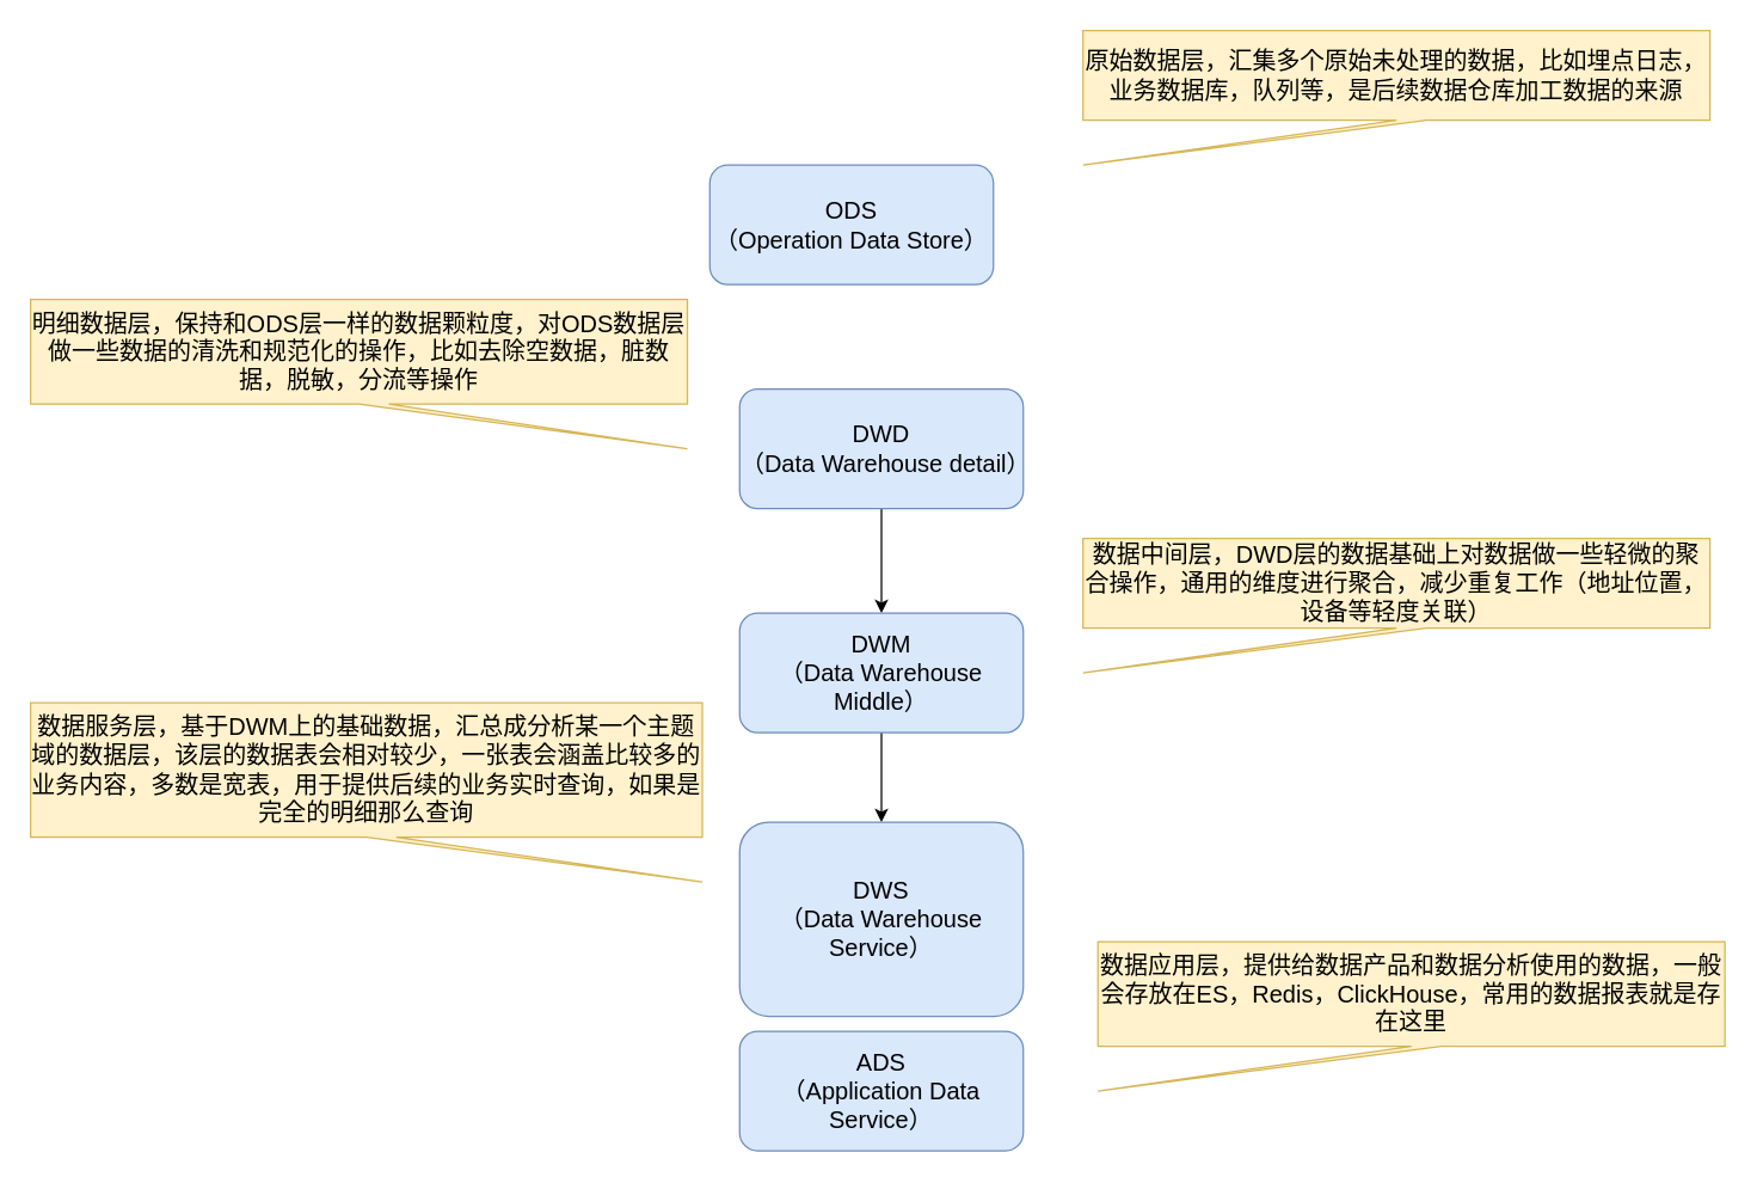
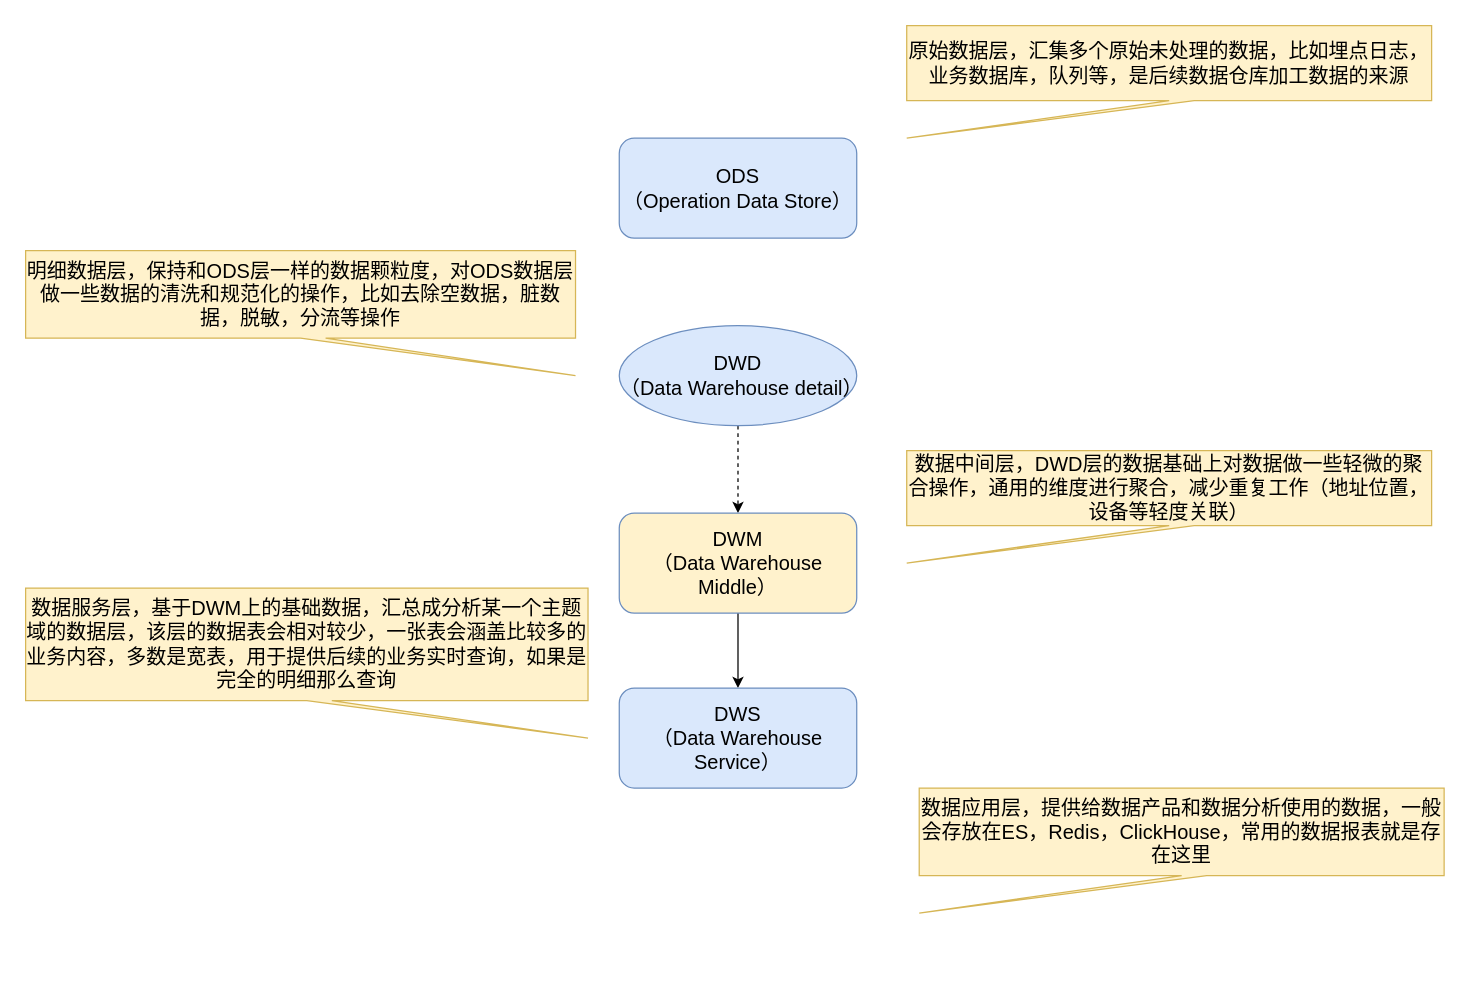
- <mxCell id="2" value="&lt;font style=&quot;vertical-align: inherit;&quot; class=&quot;notranslate fyzs-translate-target fyzs-translate-target-wrapper&quot;&gt;&lt;font style=&quot;vertical-align: inherit;&quot; class=&quot;notranslate fyzs-translate-target fyzs-translate-target-box&quot;&gt;&lt;font style=&quot;vertical-align: inherit;&quot; title=&quot;O&quot; class=&quot;notranslate fyzs-translate-target fyzs-translate-target-text&quot;&gt;ODS&lt;/font&gt;&lt;/font&gt;&lt;/font&gt;&lt;div&gt;&lt;font style=&quot;vertical-align: inherit;&quot; class=&quot;notranslate fyzs-translate-target fyzs-translate-target-wrapper&quot;&gt;&lt;font style=&quot;vertical-align: inherit;&quot; class=&quot;notranslate fyzs-translate-target fyzs-translate-target-box&quot;&gt;&lt;font style=&quot;vertical-align: inherit;&quot; title=&quot;O&quot; class=&quot;notranslate fyzs-translate-target fyzs-translate-target-text&quot;&gt;（Operation Data Store）&lt;/font&gt;&lt;/font&gt;&lt;/font&gt;&lt;/div&gt;" style="rounded=1;whiteSpace=wrap;html=1;fillColor=#dae8fc;strokeColor=#6c8ebf;fontSize=16;" vertex="1" parent="1"><mxGeometry x="475" y="110" width="190" height="80" as="geometry" /></mxCell>
+ <mxCell id="2" value="&lt;font style=&quot;vertical-align: inherit;&quot; class=&quot;notranslate fyzs-translate-target fyzs-translate-target-wrapper&quot;&gt;&lt;font style=&quot;vertical-align: inherit;&quot; class=&quot;notranslate fyzs-translate-target fyzs-translate-target-box&quot;&gt;&lt;font style=&quot;vertical-align: inherit;&quot; title=&quot;O&quot; class=&quot;notranslate fyzs-translate-target fyzs-translate-target-text&quot;&gt;ODS&lt;/font&gt;&lt;/font&gt;&lt;/font&gt;&lt;div&gt;&lt;font style=&quot;vertical-align: inherit;&quot; class=&quot;notranslate fyzs-translate-target fyzs-translate-target-wrapper&quot;&gt;&lt;font style=&quot;vertical-align: inherit;&quot; class=&quot;notranslate fyzs-translate-target fyzs-translate-target-box&quot;&gt;&lt;font style=&quot;vertical-align: inherit;&quot; title=&quot;O&quot; class=&quot;notranslate fyzs-translate-target fyzs-translate-target-text&quot;&gt;（Operation Data Store）&lt;/font&gt;&lt;/font&gt;&lt;/font&gt;&lt;/div&gt;" style="rounded=1;whiteSpace=wrap;html=1;fillColor=#dae8fc;strokeColor=#6c8ebf;fontSize=16;" vertex="1" parent="1"><mxGeometry x="495" y="110" width="190" height="80" as="geometry" /></mxCell>
- <mxCell id="4" value="&lt;font style=&quot;vertical-align: inherit;&quot; class=&quot;notranslate fyzs-translate-target fyzs-translate-target-wrapper&quot;&gt;&lt;font style=&quot;vertical-align: inherit;&quot; class=&quot;notranslate fyzs-translate-target fyzs-translate-target-box&quot;&gt;&lt;font style=&quot;vertical-align: inherit;&quot; title=&quot;D&quot; class=&quot;notranslate fyzs-translate-target fyzs-translate-target-text&quot;&gt;DWD&lt;/font&gt;&lt;/font&gt;&lt;/font&gt;&lt;div&gt;&lt;font style=&quot;vertical-align: inherit;&quot; class=&quot;notranslate fyzs-translate-target fyzs-translate-target-wrapper&quot;&gt;&lt;font style=&quot;vertical-align: inherit;&quot; class=&quot;notranslate fyzs-translate-target fyzs-translate-target-box&quot;&gt;&lt;font style=&quot;vertical-align: inherit;&quot; title=&quot;D&quot; class=&quot;notranslate fyzs-translate-target fyzs-translate-target-text&quot;&gt;（Data Warehouse detail）&lt;/font&gt;&lt;/font&gt;&lt;/font&gt;&lt;/div&gt;" style="rounded=1;whiteSpace=wrap;html=1;fillColor=#dae8fc;strokeColor=#6c8ebf;fontSize=16;" vertex="1" parent="1"><mxGeometry x="495" y="260" width="190" height="80" as="geometry" /></mxCell>
+ <mxCell id="4" value="&lt;font style=&quot;vertical-align: inherit;&quot; class=&quot;notranslate fyzs-translate-target fyzs-translate-target-wrapper&quot;&gt;&lt;font style=&quot;vertical-align: inherit;&quot; class=&quot;notranslate fyzs-translate-target fyzs-translate-target-box&quot;&gt;&lt;font style=&quot;vertical-align: inherit;&quot; title=&quot;D&quot; class=&quot;notranslate fyzs-translate-target fyzs-translate-target-text&quot;&gt;DWD&lt;/font&gt;&lt;/font&gt;&lt;/font&gt;&lt;div&gt;&lt;font style=&quot;vertical-align: inherit;&quot; class=&quot;notranslate fyzs-translate-target fyzs-translate-target-wrapper&quot;&gt;&lt;font style=&quot;vertical-align: inherit;&quot; class=&quot;notranslate fyzs-translate-target fyzs-translate-target-box&quot;&gt;&lt;font style=&quot;vertical-align: inherit;&quot; title=&quot;D&quot; class=&quot;notranslate fyzs-translate-target fyzs-translate-target-text&quot;&gt;（Data Warehouse detail）&lt;/font&gt;&lt;/font&gt;&lt;/font&gt;&lt;/div&gt;" style="ellipse;whiteSpace=wrap;html=1;fillColor=#dae8fc;strokeColor=#6c8ebf;fontSize=16;" vertex="1" parent="1"><mxGeometry x="495" y="260" width="190" height="80" as="geometry" /></mxCell>
- <mxCell id="3" style="edgeStyle=orthogonalEdgeStyle;rounded=0;orthogonalLoop=1;jettySize=auto;html=1;entryX=0.5;entryY=0;entryDx=0;entryDy=0;fontSize=16;" edge="1" parent="1" source="4" target="6"><mxGeometry relative="1" as="geometry" /></mxCell>
+ <mxCell id="3" style="edgeStyle=orthogonalEdgeStyle;rounded=0;orthogonalLoop=1;jettySize=auto;html=1;entryX=0.5;entryY=0;entryDx=0;entryDy=0;fontSize=16;dashed=1;" edge="1" parent="1" source="4" target="6"><mxGeometry relative="1" as="geometry" /></mxCell>
- <mxCell id="6" value="&lt;font style=&quot;vertical-align: inherit;&quot; class=&quot;notranslate fyzs-translate-target fyzs-translate-target-wrapper&quot;&gt;&lt;font style=&quot;vertical-align: inherit;&quot; class=&quot;notranslate fyzs-translate-target fyzs-translate-target-box&quot;&gt;&lt;font style=&quot;vertical-align: inherit;&quot; title=&quot;D&quot; class=&quot;notranslate fyzs-translate-target fyzs-translate-target-text&quot;&gt;DWM&lt;/font&gt;&lt;/font&gt;&lt;/font&gt;&lt;div&gt;&lt;font style=&quot;vertical-align: inherit;&quot; class=&quot;notranslate fyzs-translate-target fyzs-translate-target-wrapper&quot;&gt;&lt;font style=&quot;vertical-align: inherit;&quot; class=&quot;notranslate fyzs-translate-target fyzs-translate-target-box&quot;&gt;&lt;font style=&quot;vertical-align: inherit;&quot; title=&quot;D&quot; class=&quot;notranslate fyzs-translate-target fyzs-translate-target-text&quot;&gt;（Data Warehouse Middle）&lt;/font&gt;&lt;/font&gt;&lt;/font&gt;&lt;/div&gt;" style="rounded=1;whiteSpace=wrap;html=1;fillColor=#dae8fc;strokeColor=#6c8ebf;fontSize=16;" vertex="1" parent="1"><mxGeometry x="495" y="410" width="190" height="80" as="geometry" /></mxCell>
+ <mxCell id="6" value="&lt;font style=&quot;vertical-align: inherit;&quot; class=&quot;notranslate fyzs-translate-target fyzs-translate-target-wrapper&quot;&gt;&lt;font style=&quot;vertical-align: inherit;&quot; class=&quot;notranslate fyzs-translate-target fyzs-translate-target-box&quot;&gt;&lt;font style=&quot;vertical-align: inherit;&quot; title=&quot;D&quot; class=&quot;notranslate fyzs-translate-target fyzs-translate-target-text&quot;&gt;DWM&lt;/font&gt;&lt;/font&gt;&lt;/font&gt;&lt;div&gt;&lt;font style=&quot;vertical-align: inherit;&quot; class=&quot;notranslate fyzs-translate-target fyzs-translate-target-wrapper&quot;&gt;&lt;font style=&quot;vertical-align: inherit;&quot; class=&quot;notranslate fyzs-translate-target fyzs-translate-target-box&quot;&gt;&lt;font style=&quot;vertical-align: inherit;&quot; title=&quot;D&quot; class=&quot;notranslate fyzs-translate-target fyzs-translate-target-text&quot;&gt;（Data Warehouse Middle）&lt;/font&gt;&lt;/font&gt;&lt;/font&gt;&lt;/div&gt;" style="rounded=1;whiteSpace=wrap;html=1;fillColor=#fff2cc;strokeColor=#6c8ebf;fontSize=16;" vertex="1" parent="1"><mxGeometry x="495" y="410" width="190" height="80" as="geometry" /></mxCell>
- <mxCell id="7" value="&lt;font style=&quot;vertical-align: inherit;&quot; class=&quot;notranslate fyzs-translate-target fyzs-translate-target-wrapper&quot;&gt;&lt;font style=&quot;vertical-align: inherit;&quot; class=&quot;notranslate fyzs-translate-target fyzs-translate-target-box&quot;&gt;&lt;font style=&quot;vertical-align: inherit;&quot; title=&quot;D&quot; class=&quot;notranslate fyzs-translate-target fyzs-translate-target-text&quot;&gt;DWS&lt;/font&gt;&lt;/font&gt;&lt;/font&gt;&lt;div&gt;&lt;font style=&quot;vertical-align: inherit;&quot; class=&quot;notranslate fyzs-translate-target fyzs-translate-target-wrapper&quot;&gt;&lt;font style=&quot;vertical-align: inherit;&quot; class=&quot;notranslate fyzs-translate-target fyzs-translate-target-box&quot;&gt;&lt;font style=&quot;vertical-align: inherit;&quot; title=&quot;D&quot; class=&quot;notranslate fyzs-translate-target fyzs-translate-target-text&quot;&gt;（Data Warehouse Service）&lt;/font&gt;&lt;/font&gt;&lt;/font&gt;&lt;/div&gt;" style="rounded=1;whiteSpace=wrap;html=1;fillColor=#dae8fc;strokeColor=#6c8ebf;fontSize=16;" vertex="1" parent="1"><mxGeometry x="495" y="550" width="190" height="130" as="geometry" /></mxCell>
+ <mxCell id="7" value="&lt;font style=&quot;vertical-align: inherit;&quot; class=&quot;notranslate fyzs-translate-target fyzs-translate-target-wrapper&quot;&gt;&lt;font style=&quot;vertical-align: inherit;&quot; class=&quot;notranslate fyzs-translate-target fyzs-translate-target-box&quot;&gt;&lt;font style=&quot;vertical-align: inherit;&quot; title=&quot;D&quot; class=&quot;notranslate fyzs-translate-target fyzs-translate-target-text&quot;&gt;DWS&lt;/font&gt;&lt;/font&gt;&lt;/font&gt;&lt;div&gt;&lt;font style=&quot;vertical-align: inherit;&quot; class=&quot;notranslate fyzs-translate-target fyzs-translate-target-wrapper&quot;&gt;&lt;font style=&quot;vertical-align: inherit;&quot; class=&quot;notranslate fyzs-translate-target fyzs-translate-target-box&quot;&gt;&lt;font style=&quot;vertical-align: inherit;&quot; title=&quot;D&quot; class=&quot;notranslate fyzs-translate-target fyzs-translate-target-text&quot;&gt;（Data Warehouse Service）&lt;/font&gt;&lt;/font&gt;&lt;/font&gt;&lt;/div&gt;" style="rounded=1;whiteSpace=wrap;html=1;fillColor=#dae8fc;strokeColor=#6c8ebf;fontSize=16;" vertex="1" parent="1"><mxGeometry x="495" y="550" width="190" height="80" as="geometry" /></mxCell>
- <mxCell id="8" value="&lt;font style=&quot;vertical-align: inherit;&quot; class=&quot;notranslate fyzs-translate-target fyzs-translate-target-wrapper&quot;&gt;&lt;font style=&quot;vertical-align: inherit;&quot; class=&quot;notranslate fyzs-translate-target fyzs-translate-target-box&quot;&gt;&lt;font style=&quot;vertical-align: inherit;&quot; title=&quot;A&quot; class=&quot;notranslate fyzs-translate-target fyzs-translate-target-text&quot;&gt;ADS&lt;/font&gt;&lt;/font&gt;&lt;/font&gt;&lt;div&gt;&lt;font style=&quot;vertical-align: inherit;&quot; class=&quot;notranslate fyzs-translate-target fyzs-translate-target-wrapper&quot;&gt;&lt;font style=&quot;vertical-align: inherit;&quot; class=&quot;notranslate fyzs-translate-target fyzs-translate-target-box&quot;&gt;&lt;font style=&quot;vertical-align: inherit;&quot; title=&quot;A&quot; class=&quot;notranslate fyzs-translate-target fyzs-translate-target-text&quot;&gt;（Application Data Service）&lt;/font&gt;&lt;/font&gt;&lt;/font&gt;&lt;/div&gt;" style="rounded=1;whiteSpace=wrap;html=1;fillColor=#dae8fc;strokeColor=#6c8ebf;fontSize=16;" vertex="1" parent="1"><mxGeometry x="495" y="690" width="190" height="80" as="geometry" /></mxCell>
